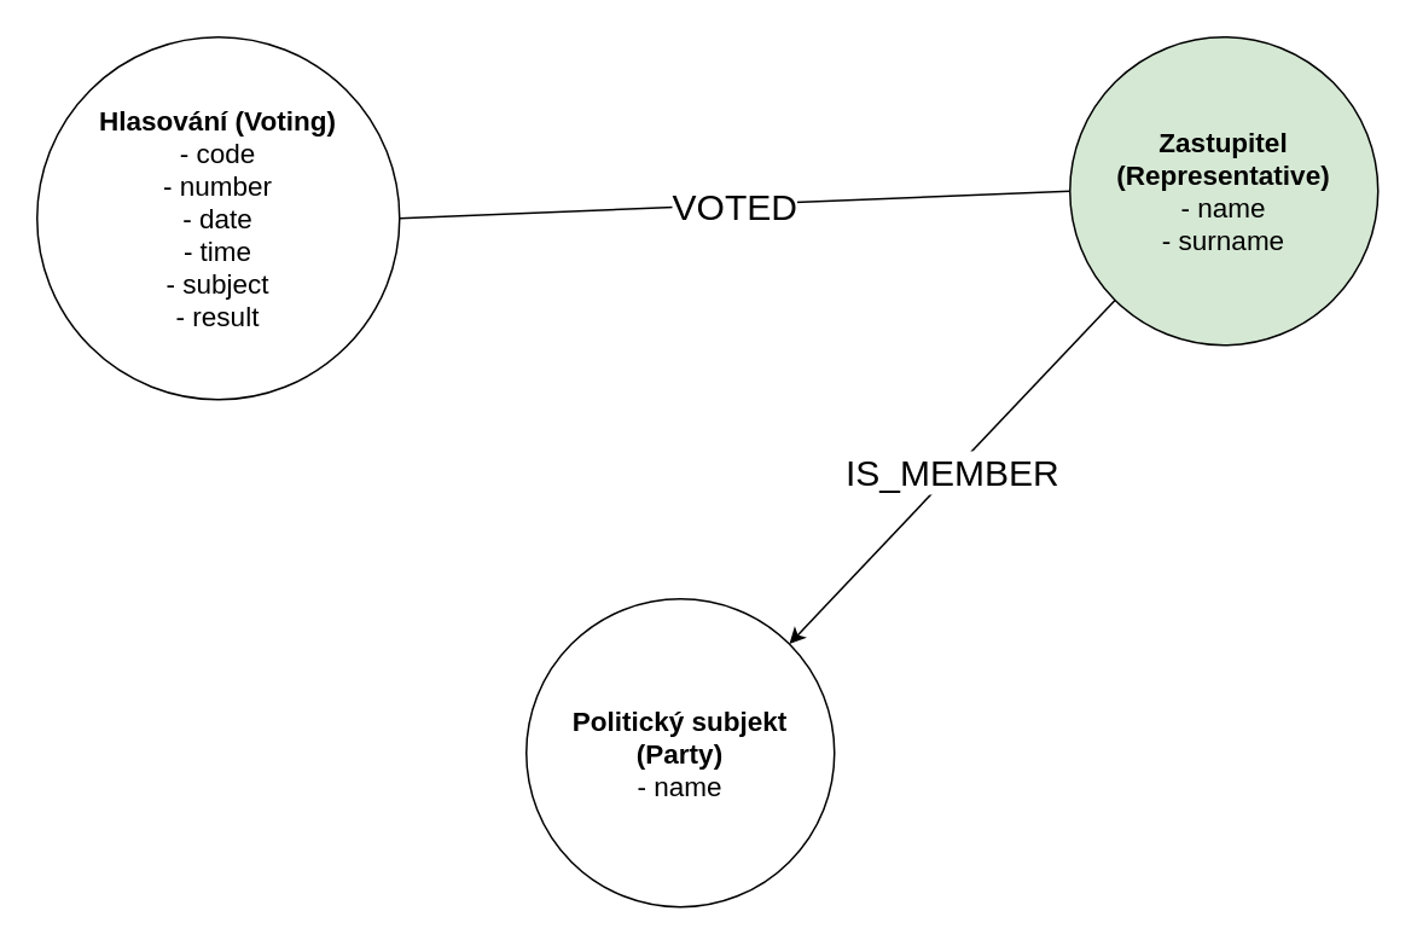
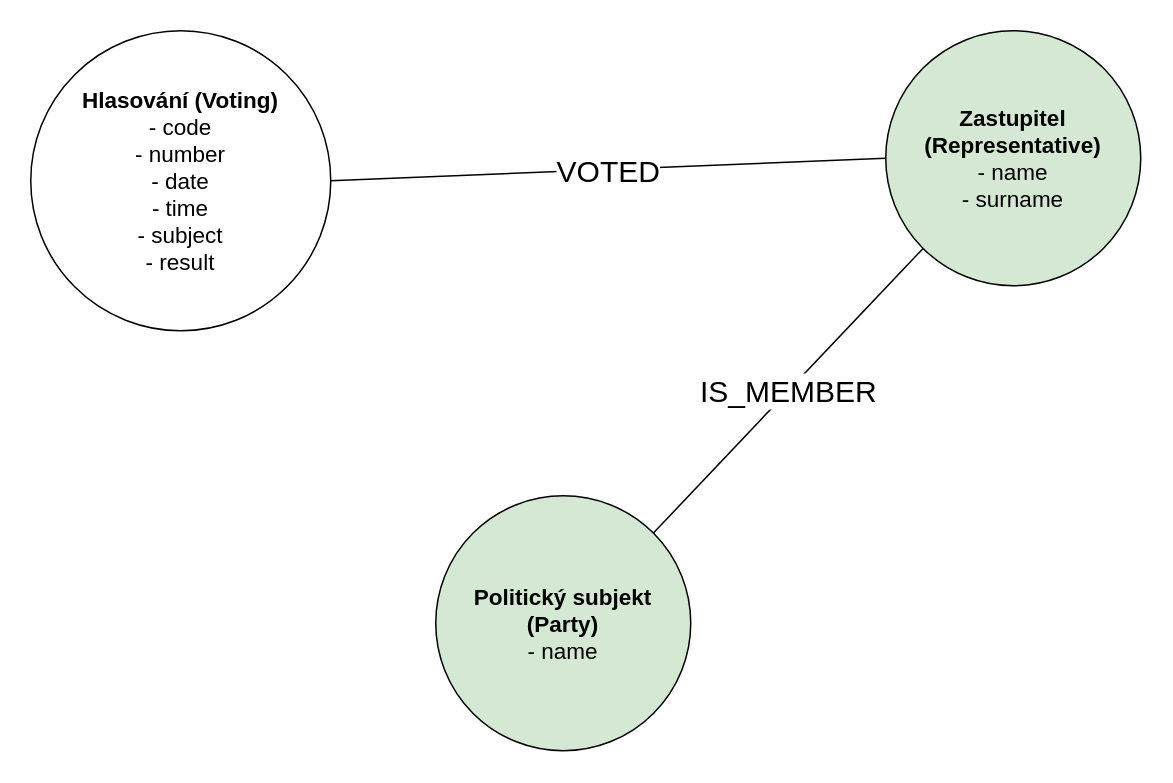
- <mxCell id="4" value="IS_MEMBER" style="rounded=0;orthogonalLoop=1;jettySize=auto;html=1;exitX=0;exitY=1;exitDx=0;exitDy=0;entryX=1;entryY=0;entryDx=0;entryDy=0;fontSize=20;" edge="1" parent="1" source="5" target="6"><mxGeometry relative="1" as="geometry" /></mxCell>
+ <mxCell id="4" value="IS_MEMBER" style="rounded=0;orthogonalLoop=1;jettySize=auto;html=1;exitX=0;exitY=1;exitDx=0;exitDy=0;entryX=1;entryY=0;entryDx=0;entryDy=0;fontSize=20;endArrow=none;" edge="1" parent="1" source="5" target="6"><mxGeometry relative="1" as="geometry" /></mxCell>
- <mxCell id="6" value="&lt;b&gt;Politický subjekt (Party)&lt;/b&gt;&lt;br&gt;- name" style="ellipse;whiteSpace=wrap;html=1;aspect=fixed;fontSize=15;" vertex="1" parent="1"><mxGeometry x="290" y="330" width="170" height="170" as="geometry" /></mxCell>
+ <mxCell id="6" value="&lt;b&gt;Politický subjekt (Party)&lt;/b&gt;&lt;br&gt;- name" style="ellipse;whiteSpace=wrap;html=1;aspect=fixed;fontSize=15;fillColor=#d5e8d4;" vertex="1" parent="1"><mxGeometry x="290" y="330" width="170" height="170" as="geometry" /></mxCell>
